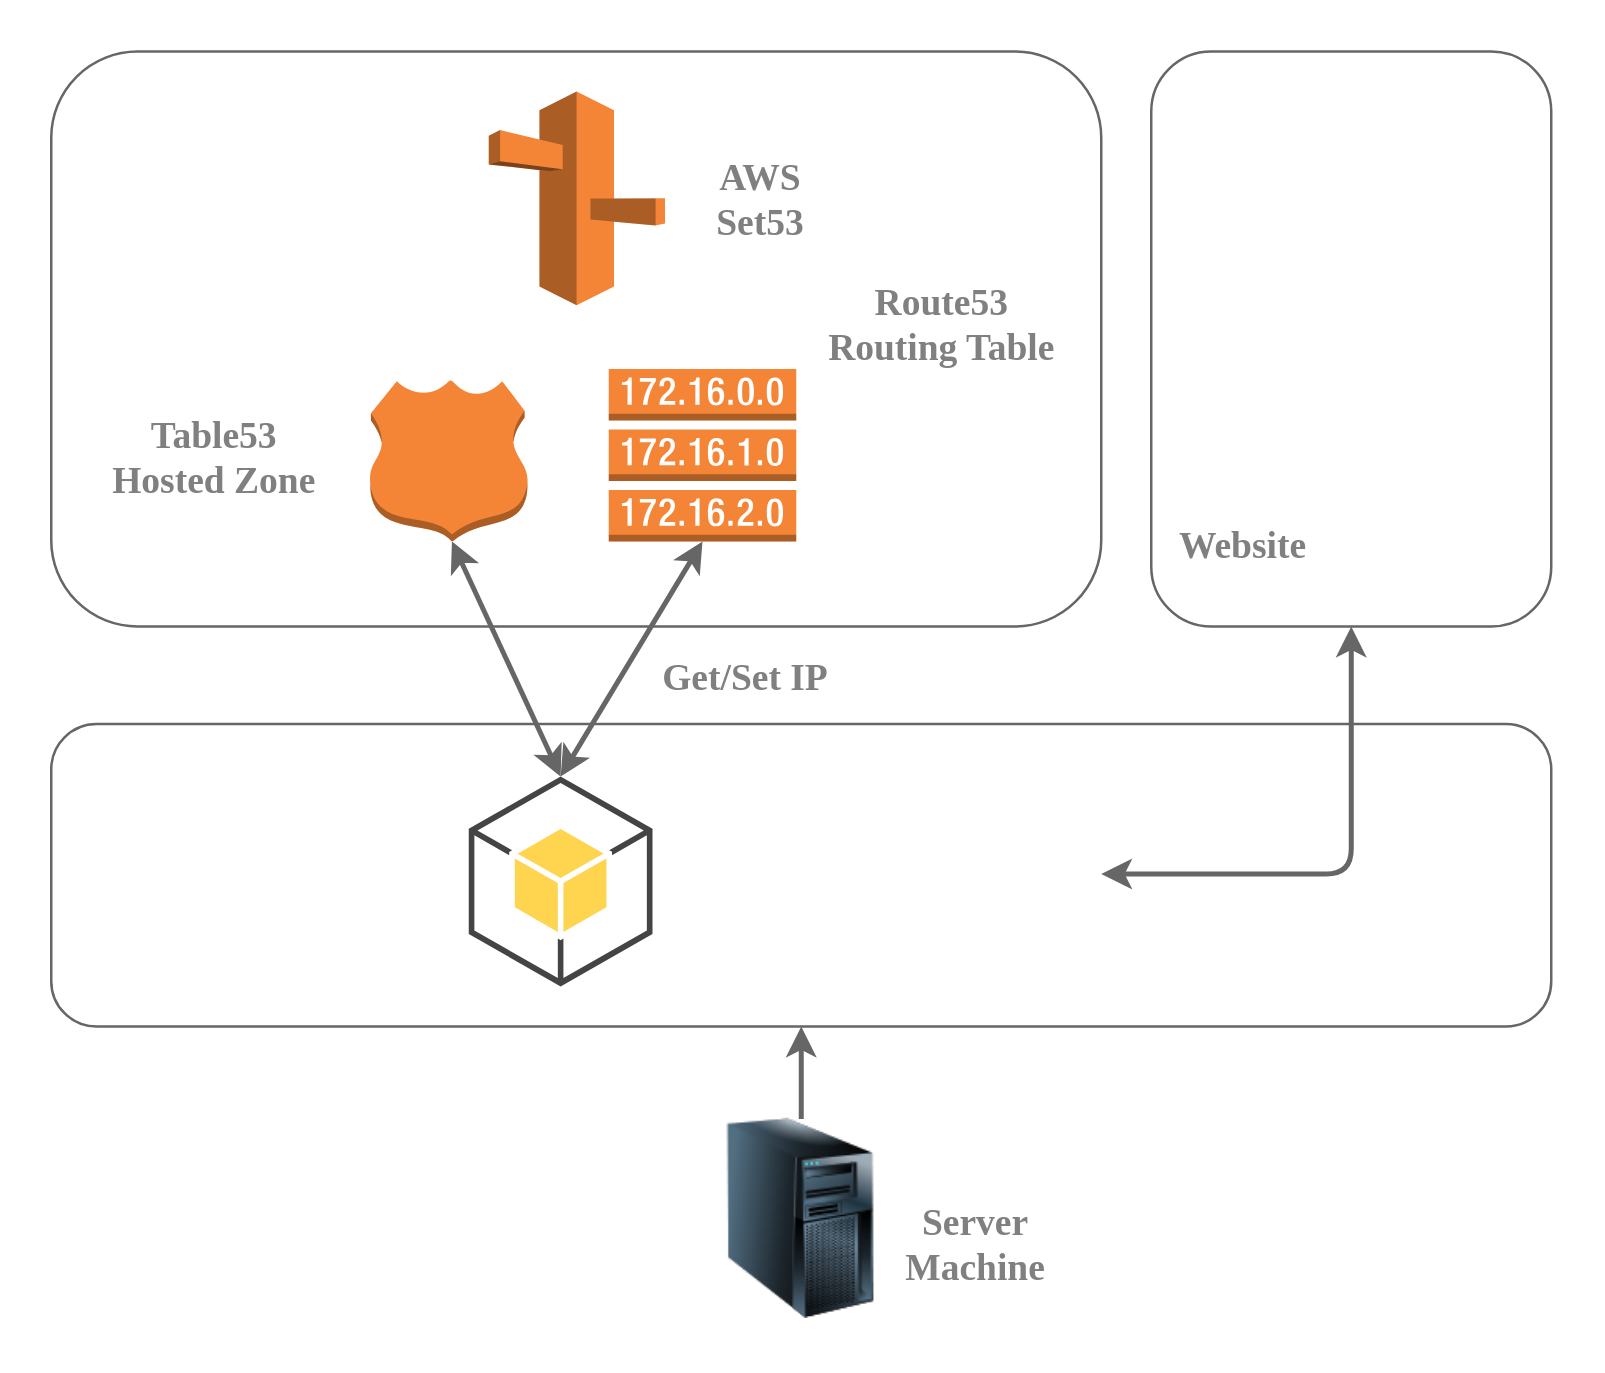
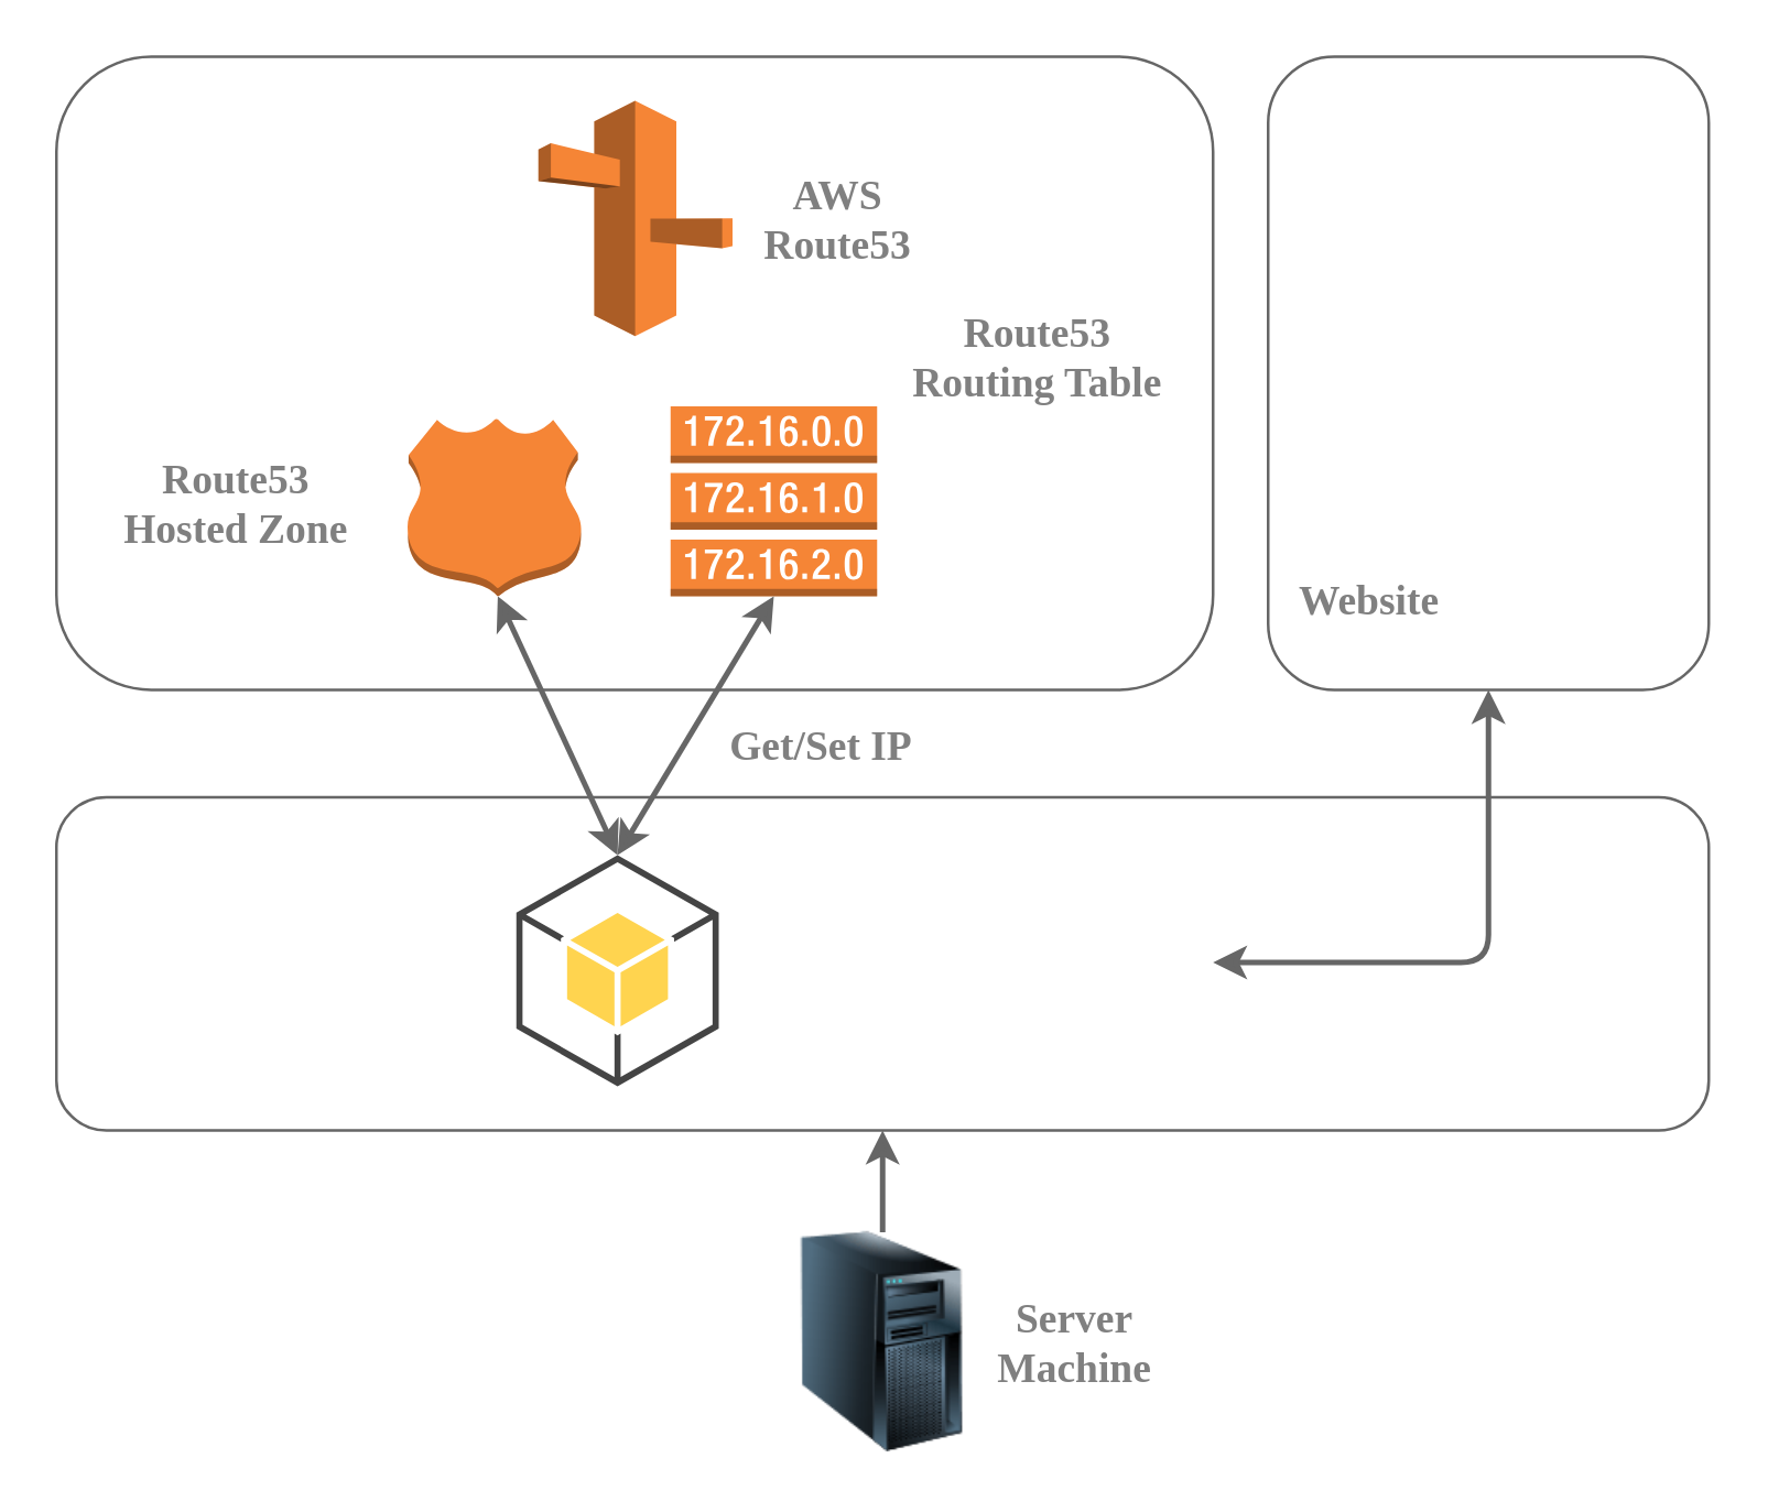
- <mxCell id="11" value="AWS Set53" style="text;html=1;strokeColor=none;fillColor=none;align=center;verticalAlign=middle;whiteSpace=wrap;rounded=0;fontFamily=Malgun Gothic;fontStyle=1;fontSize=15;fontColor=#808080;" vertex="1" parent="1"><mxGeometry x="278" y="69" width="52" height="20" as="geometry" /></mxCell>
+ <mxCell id="11" value="AWS Route53" style="text;html=1;strokeColor=none;fillColor=none;align=center;verticalAlign=middle;whiteSpace=wrap;rounded=0;fontFamily=Malgun Gothic;fontStyle=1;fontSize=15;fontColor=#808080;" vertex="1" parent="1"><mxGeometry x="278" y="69" width="52" height="20" as="geometry" /></mxCell>
- <mxCell id="14" value="Table53&lt;br style=&quot;font-size: 15px;&quot;&gt;Hosted Zone" style="text;html=1;strokeColor=none;fillColor=none;align=center;verticalAlign=middle;whiteSpace=wrap;rounded=0;fontFamily=Malgun Gothic;fontStyle=1;fontSize=15;fontColor=#808080;" vertex="1" parent="1"><mxGeometry x="30" y="172" width="111" height="20" as="geometry" /></mxCell>
+ <mxCell id="14" value="Route53&lt;br style=&quot;font-size: 15px;&quot;&gt;Hosted Zone" style="text;html=1;strokeColor=none;fillColor=none;align=center;verticalAlign=middle;whiteSpace=wrap;rounded=0;fontFamily=Malgun Gothic;fontStyle=1;fontSize=15;fontColor=#808080;" vertex="1" parent="1"><mxGeometry x="30" y="172" width="111" height="20" as="geometry" /></mxCell>
- <mxCell id="12" value="Server Machine" style="text;html=1;strokeColor=none;fillColor=none;align=center;verticalAlign=middle;whiteSpace=wrap;rounded=0;fontFamily=Malgun Gothic;fontStyle=1;fontSize=15;fontColor=#808080;" vertex="1" parent="1"><mxGeometry x="370" y="487" width="40" height="20" as="geometry" /></mxCell>
+ <mxCell id="12" value="Server Machine" style="text;html=1;strokeColor=none;fillColor=none;align=center;verticalAlign=middle;whiteSpace=wrap;rounded=0;fontFamily=Malgun Gothic;fontStyle=1;fontSize=15;fontColor=#808080;" vertex="1" parent="1"><mxGeometry x="370" y="477" width="40" height="20" as="geometry" /></mxCell>
